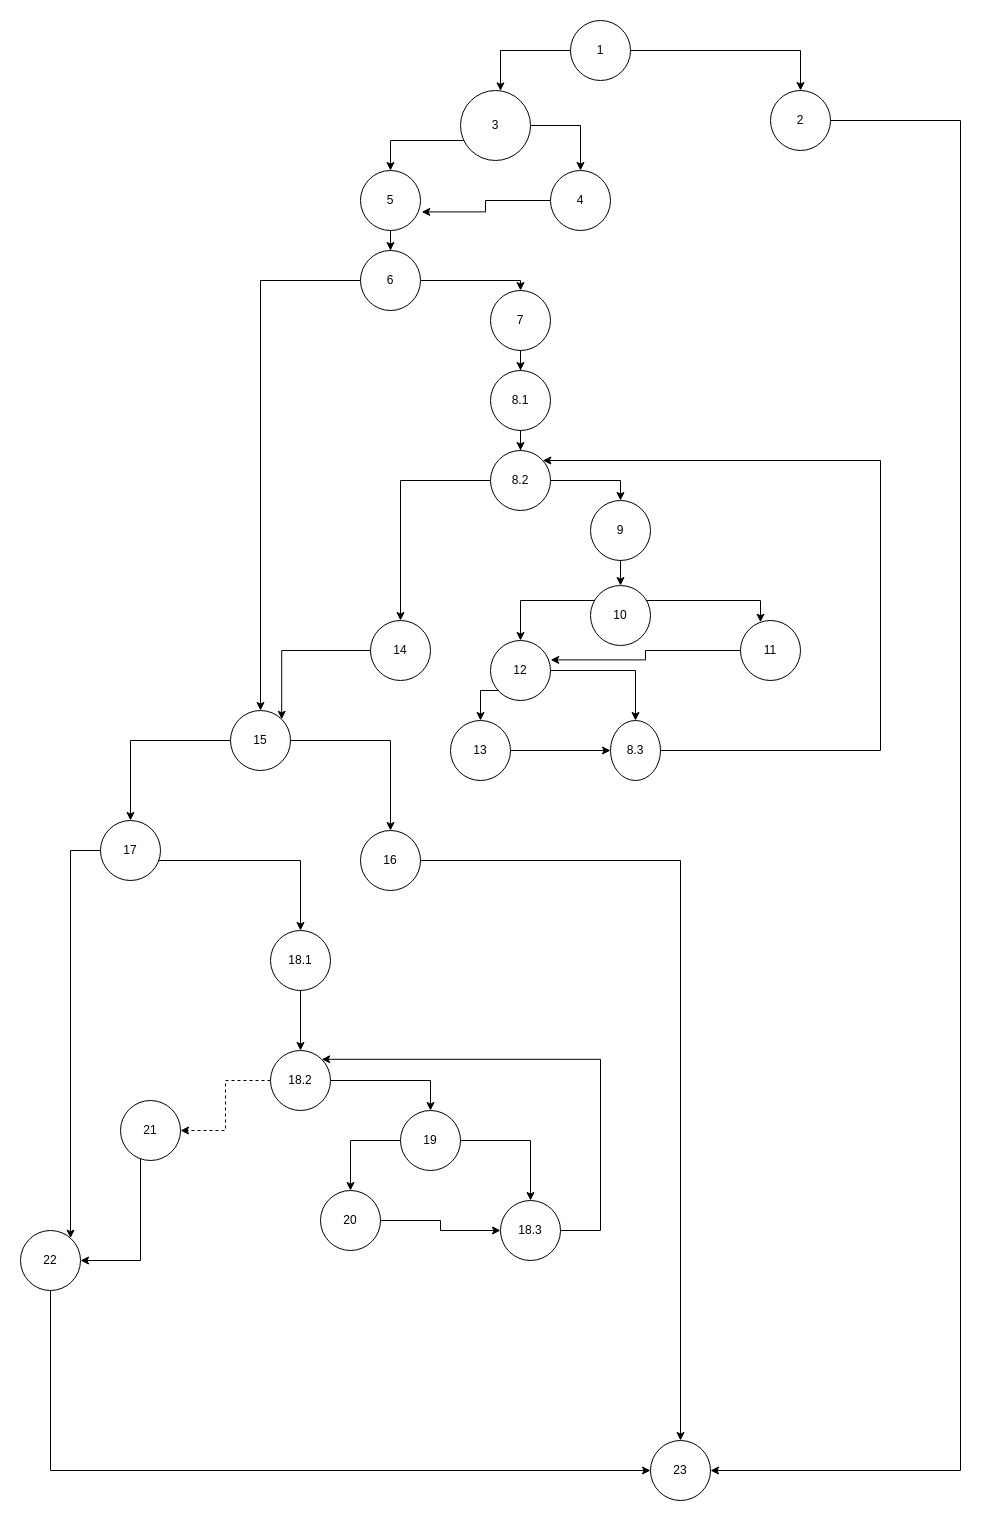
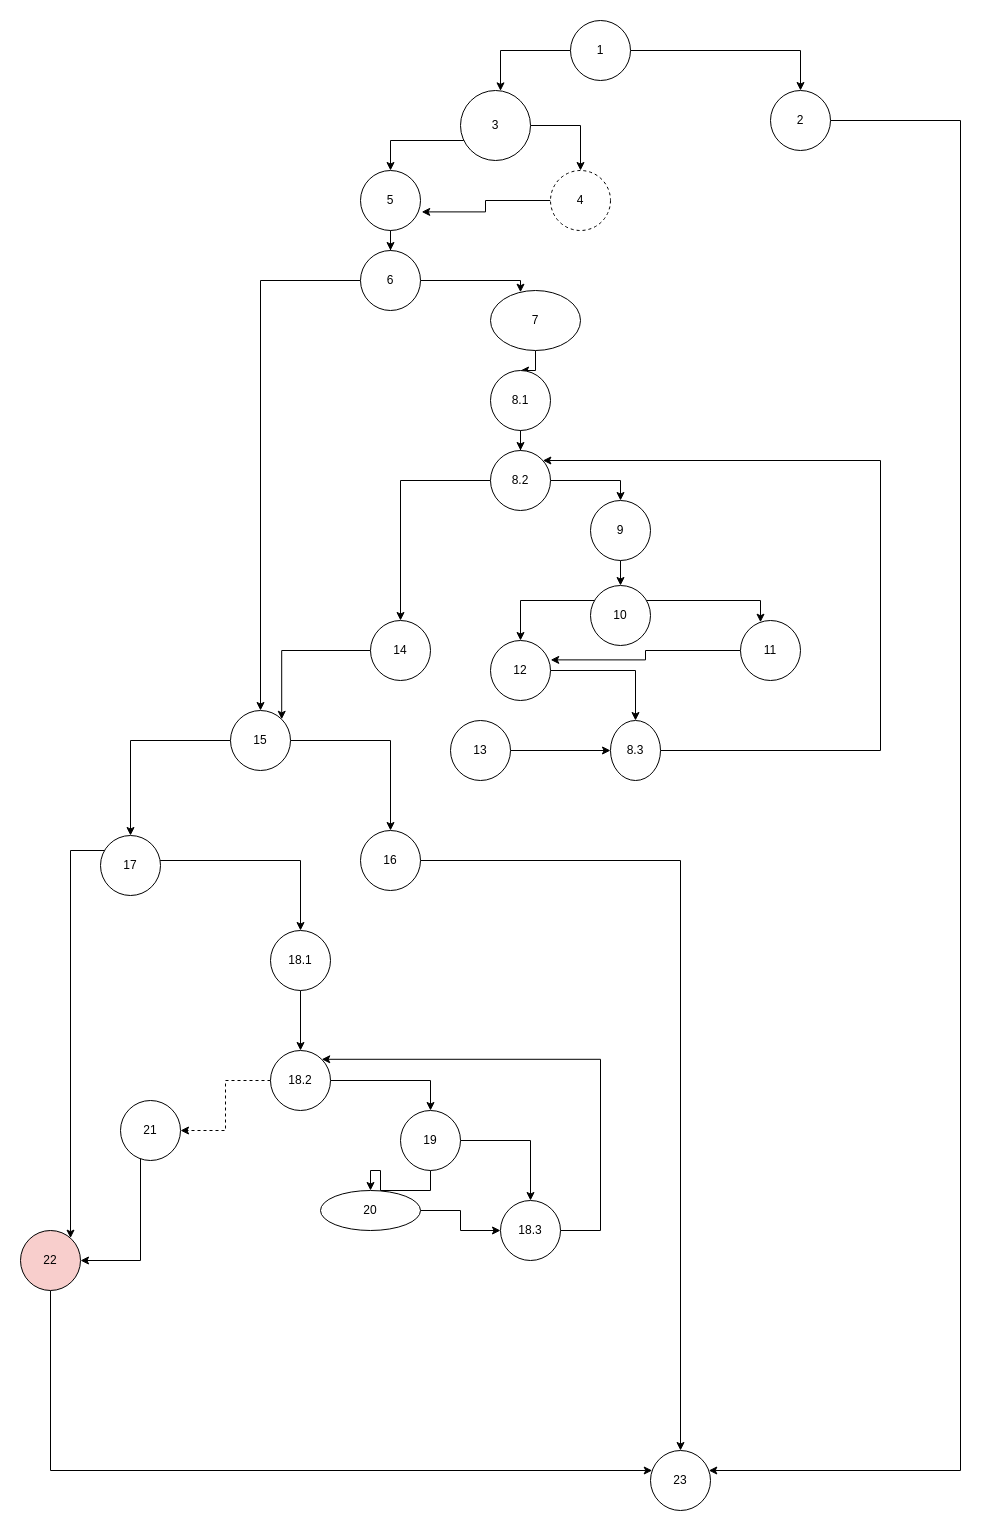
- <mxCell id="11" value="4" style="ellipse;whiteSpace=wrap;html=1;aspect=fixed;" vertex="1" parent="1"><mxGeometry x="550" y="170" width="60" height="60" as="geometry" /></mxCell>
+ <mxCell id="11" value="4" style="ellipse;whiteSpace=wrap;html=1;aspect=fixed;dashed=1;" vertex="1" parent="1"><mxGeometry x="550" y="170" width="60" height="60" as="geometry" /></mxCell>
- <mxCell id="21" value="7" style="ellipse;whiteSpace=wrap;html=1;aspect=fixed;" vertex="1" parent="1"><mxGeometry x="490" y="290" width="60" height="60" as="geometry" /></mxCell>
+ <mxCell id="21" value="7" style="ellipse;whiteSpace=wrap;html=1;aspect=fixed;" vertex="1" parent="1"><mxGeometry x="490" y="290" width="90" height="60" as="geometry" /></mxCell>
- <mxCell id="37" style="edgeStyle=orthogonalEdgeStyle;rounded=0;orthogonalLoop=1;jettySize=auto;html=1;" edge="1" parent="1" source="38" target="42"><mxGeometry relative="1" as="geometry"><mxPoint x="480" y="750" as="targetPoint" /><Array as="points"><mxPoint x="480" y="690" /></Array></mxGeometry></mxCell>
- <mxCell id="47" value="17" style="ellipse;whiteSpace=wrap;html=1;aspect=fixed;" vertex="1" parent="1"><mxGeometry x="100" y="820" width="60" height="60" as="geometry" /></mxCell>
+ <mxCell id="47" value="17" style="ellipse;whiteSpace=wrap;html=1;aspect=fixed;" vertex="1" parent="1"><mxGeometry x="100" y="835" width="60" height="60" as="geometry" /></mxCell>
- <mxCell id="61" value="20" style="ellipse;whiteSpace=wrap;html=1;aspect=fixed;" vertex="1" parent="1"><mxGeometry x="320" y="1190" width="60" height="60" as="geometry" /></mxCell>
+ <mxCell id="61" value="20" style="ellipse;whiteSpace=wrap;html=1;aspect=fixed;" vertex="1" parent="1"><mxGeometry x="320" y="1190" width="100" height="40" as="geometry" /></mxCell>
- <mxCell id="49" value="22" style="ellipse;whiteSpace=wrap;html=1;aspect=fixed;" vertex="1" parent="1"><mxGeometry x="20" y="1230" width="60" height="60" as="geometry" /></mxCell>
+ <mxCell id="49" value="22" style="ellipse;whiteSpace=wrap;html=1;aspect=fixed;fillColor=#f8cecc;" vertex="1" parent="1"><mxGeometry x="20" y="1230" width="60" height="60" as="geometry" /></mxCell>
- <mxCell id="64" value="23" style="ellipse;whiteSpace=wrap;html=1;aspect=fixed;" vertex="1" parent="1"><mxGeometry x="650" y="1440" width="60" height="60" as="geometry" /></mxCell>
+ <mxCell id="64" value="23" style="ellipse;whiteSpace=wrap;html=1;aspect=fixed;" vertex="1" parent="1"><mxGeometry x="650" y="1450" width="60" height="60" as="geometry" /></mxCell>
